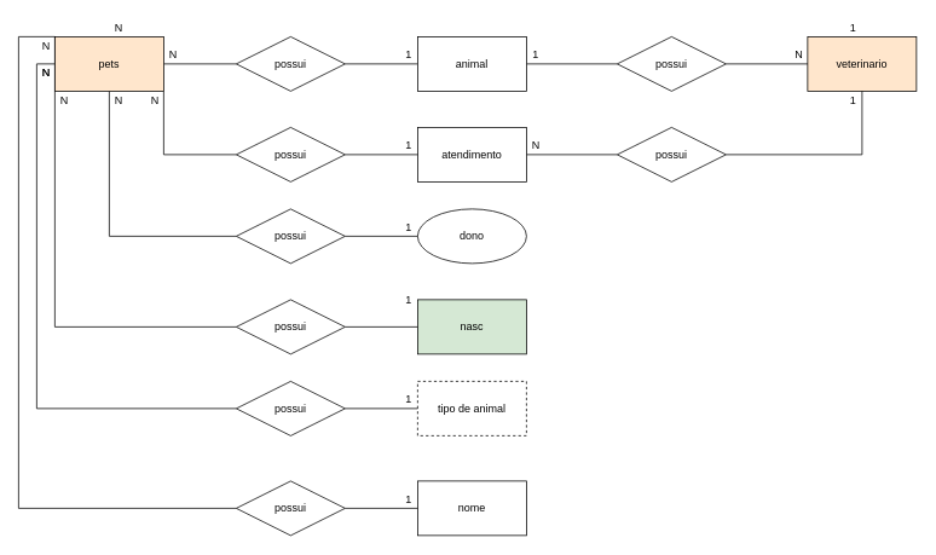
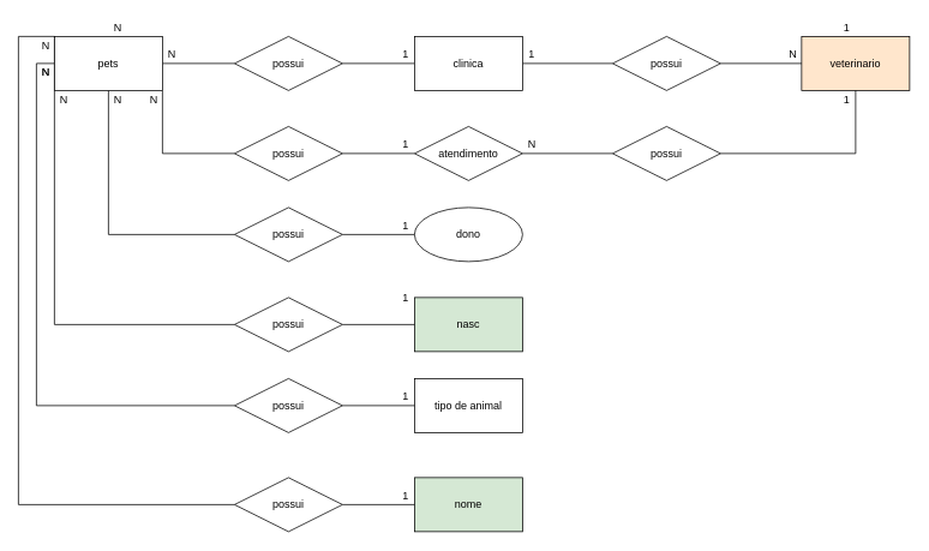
- <mxCell id="8" value="pets" style="rounded=0;whiteSpace=wrap;html=1;fillColor=#ffe6cc;" parent="1" vertex="1"><mxGeometry x="60" y="40" width="120" height="60" as="geometry" /></mxCell>
+ <mxCell id="8" value="pets" style="rounded=0;whiteSpace=wrap;html=1;" parent="1" vertex="1"><mxGeometry x="60" y="40" width="120" height="60" as="geometry" /></mxCell>
- <mxCell id="12" value="animal" style="rounded=0;whiteSpace=wrap;html=1;" parent="1" vertex="1"><mxGeometry x="460" y="40" width="120" height="60" as="geometry" /></mxCell>
+ <mxCell id="12" value="clinica" style="rounded=0;whiteSpace=wrap;html=1;" parent="1" vertex="1"><mxGeometry x="460" y="40" width="120" height="60" as="geometry" /></mxCell>
- <mxCell id="44" value="atendimento" style="rounded=0;whiteSpace=wrap;html=1;" vertex="1" parent="1"><mxGeometry x="460" y="140" width="120" height="60" as="geometry" /></mxCell>
+ <mxCell id="44" value="atendimento" style="rhombus;whiteSpace=wrap;html=1;" vertex="1" parent="1"><mxGeometry x="460" y="140" width="120" height="60" as="geometry" /></mxCell>
- <mxCell id="17" value="tipo de animal" style="rounded=0;whiteSpace=wrap;html=1;dashed=1;" parent="1" vertex="1"><mxGeometry x="460" y="420" width="120" height="60" as="geometry" /></mxCell>
+ <mxCell id="17" value="tipo de animal" style="rounded=0;whiteSpace=wrap;html=1;" parent="1" vertex="1"><mxGeometry x="460" y="420" width="120" height="60" as="geometry" /></mxCell>
- <mxCell id="15" value="nome" style="rounded=0;whiteSpace=wrap;html=1;" parent="1" vertex="1"><mxGeometry x="460" y="530" width="120" height="60" as="geometry" /></mxCell>
+ <mxCell id="15" value="nome" style="rounded=0;whiteSpace=wrap;html=1;fillColor=#d5e8d4;" parent="1" vertex="1"><mxGeometry x="460" y="530" width="120" height="60" as="geometry" /></mxCell>
